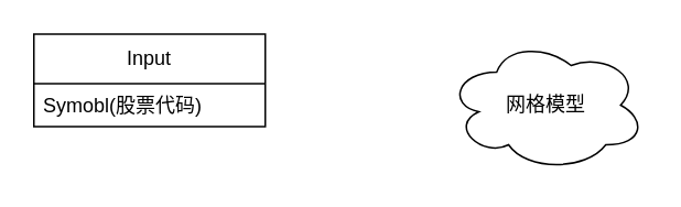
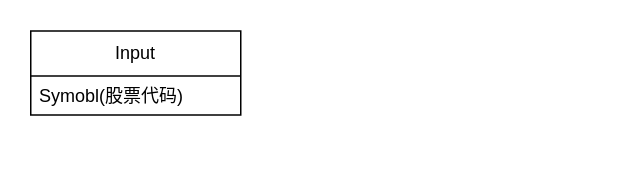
- <mxCell id="4" value="网格模型" style="ellipse;shape=cloud;whiteSpace=wrap;html=1;" vertex="1" parent="1"><mxGeometry x="270" y="23" width="120" height="80" as="geometry" /></mxCell>
